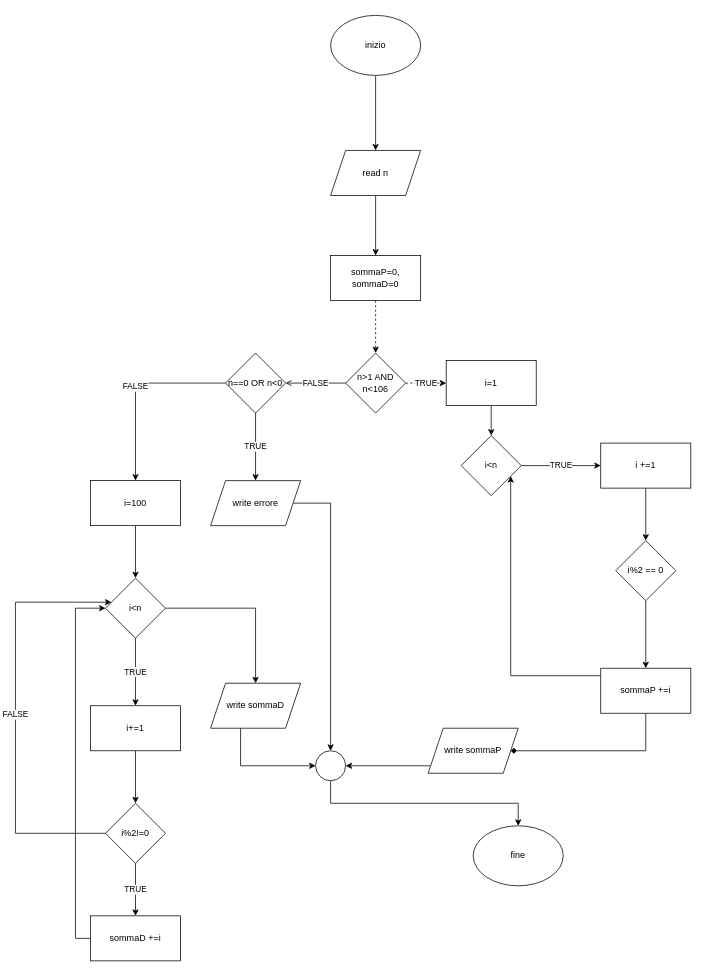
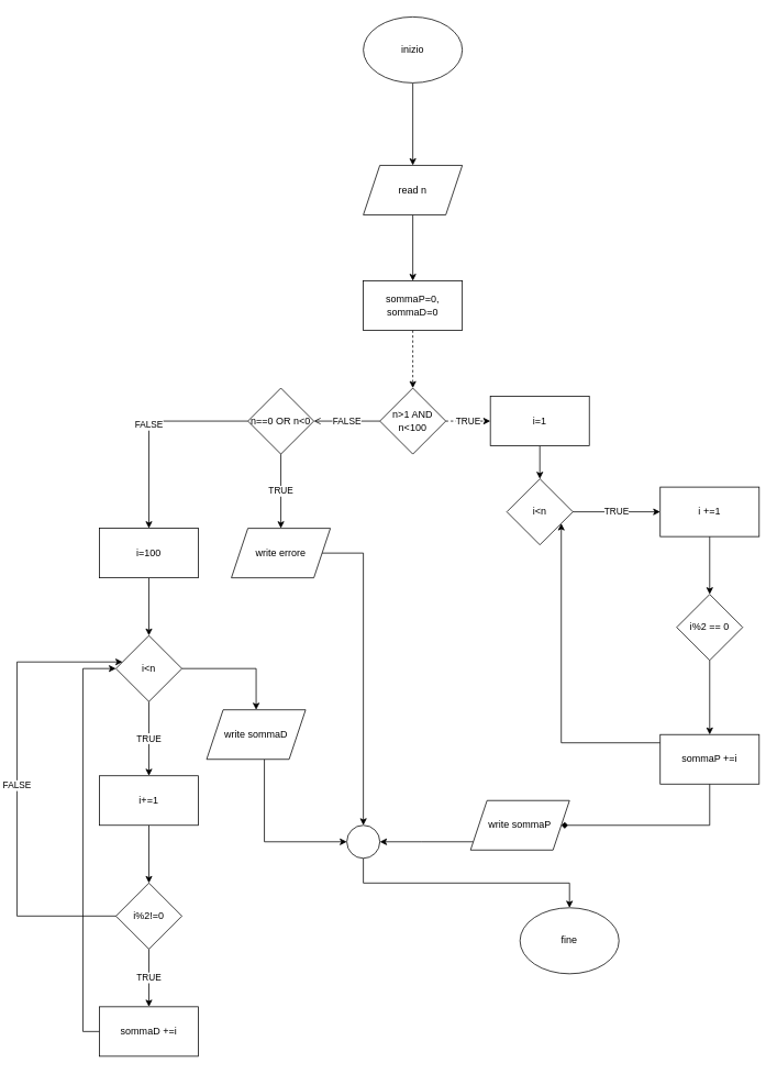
- <mxCell id="8" value="n&amp;gt;1 AND n&amp;lt;106" style="rhombus;whiteSpace=wrap;html=1;" vertex="1" parent="1"><mxGeometry x="460" y="470" width="80" height="80" as="geometry" /></mxCell>
+ <mxCell id="8" value="n&amp;gt;1 AND n&amp;lt;100" style="rhombus;whiteSpace=wrap;html=1;" vertex="1" parent="1"><mxGeometry x="460" y="470" width="80" height="80" as="geometry" /></mxCell>
- <mxCell id="46" value="write sommaD" style="shape=parallelogram;perimeter=parallelogramPerimeter;whiteSpace=wrap;html=1;fixedSize=1;" vertex="1" parent="1"><mxGeometry x="280" y="910" width="120" height="60" as="geometry" /></mxCell>
+ <mxCell id="46" value="write sommaD" style="shape=parallelogram;perimeter=parallelogramPerimeter;whiteSpace=wrap;html=1;fixedSize=1;" vertex="1" parent="1"><mxGeometry x="250" y="860" width="120" height="60" as="geometry" /></mxCell>
